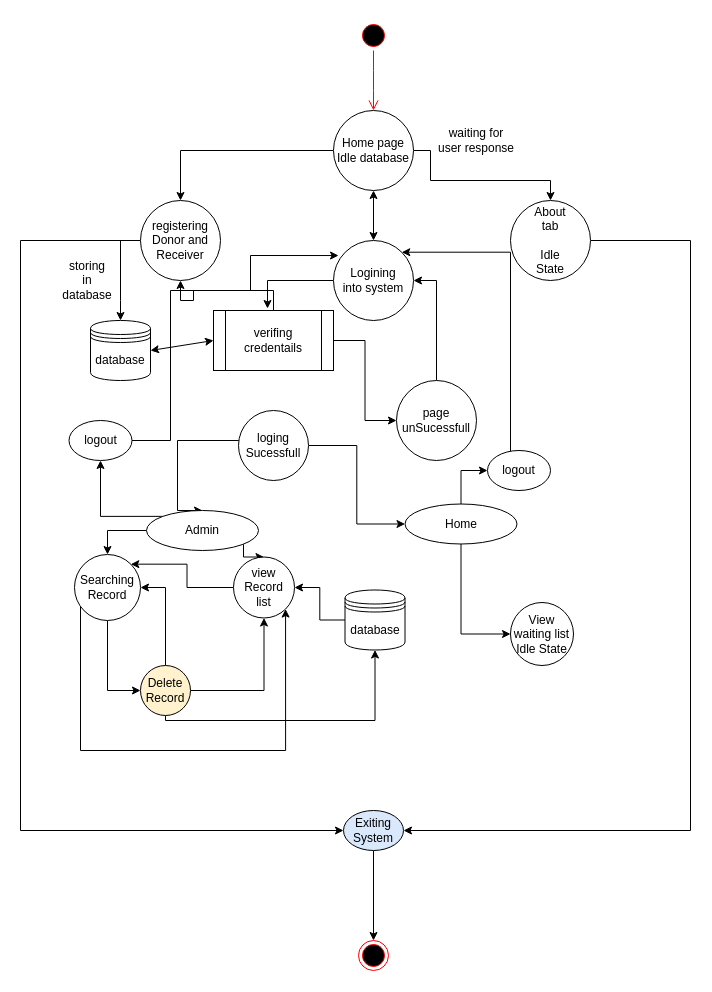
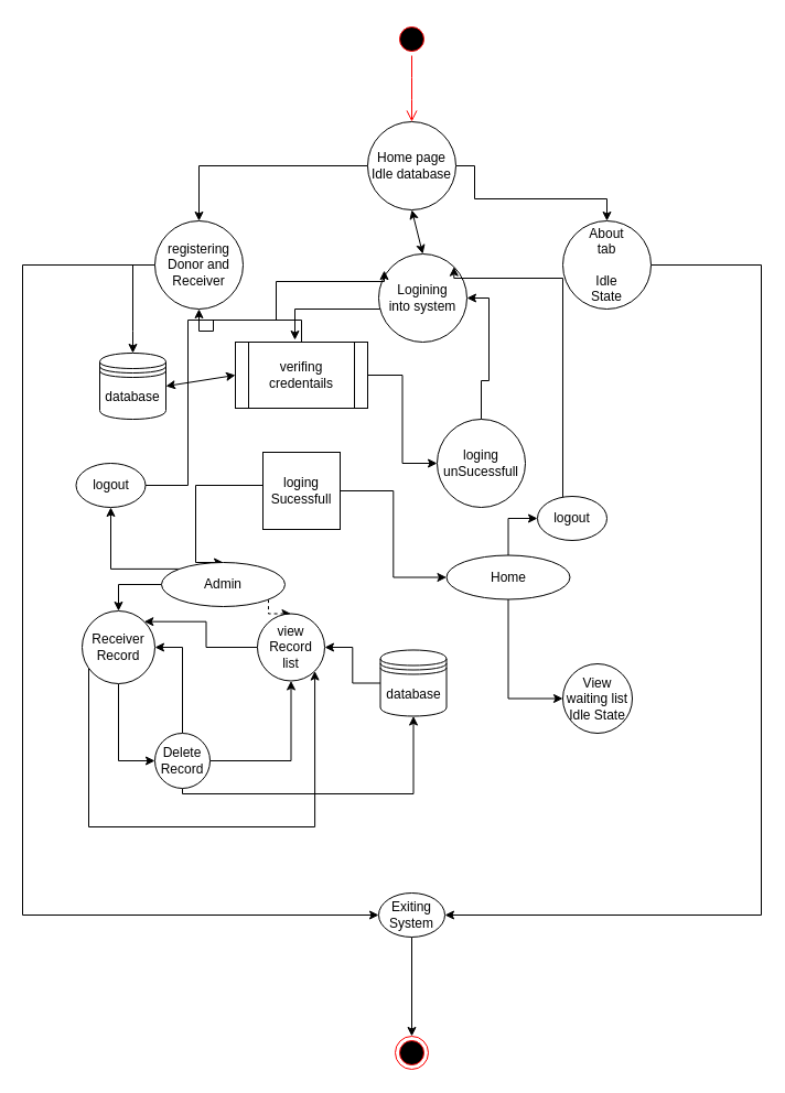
- <mxCell id="7" value="waiting for user response" style="text;html=1;strokeColor=none;fillColor=none;align=center;verticalAlign=middle;whiteSpace=wrap;rounded=0;" vertex="1" parent="1"><mxGeometry x="436" y="120" width="80" height="40" as="geometry" /></mxCell>
- <mxCell id="24" value="&lt;div&gt;storing&lt;/div&gt;&lt;div&gt;in database&lt;br&gt;&lt;/div&gt;" style="text;html=1;strokeColor=none;fillColor=none;align=center;verticalAlign=middle;whiteSpace=wrap;rounded=0;" vertex="1" parent="1"><mxGeometry x="67" y="270" width="40" height="20" as="geometry" /></mxCell>
- <mxCell id="12" value="&lt;div&gt;Logining&lt;/div&gt;&lt;div&gt;into system&lt;br&gt;&lt;/div&gt;" style="ellipse;whiteSpace=wrap;html=1;aspect=fixed;" vertex="1" parent="1"><mxGeometry x="333" y="240" width="80" height="80" as="geometry" /></mxCell>
+ <mxCell id="12" value="&lt;div&gt;Logining&lt;/div&gt;&lt;div&gt;into system&lt;br&gt;&lt;/div&gt;" style="ellipse;whiteSpace=wrap;html=1;aspect=fixed;" vertex="1" parent="1"><mxGeometry x="343" y="230" width="80" height="80" as="geometry" /></mxCell>
- <mxCell id="19" value="&lt;div&gt;page &lt;br&gt;&lt;/div&gt;&lt;div&gt;unSucessfull&lt;br&gt;&lt;/div&gt;" style="ellipse;whiteSpace=wrap;html=1;aspect=fixed;" vertex="1" parent="1"><mxGeometry x="396" y="380" width="80" height="80" as="geometry" /></mxCell>
+ <mxCell id="19" value="&lt;div&gt;loging &lt;br&gt;&lt;/div&gt;&lt;div&gt;unSucessfull&lt;br&gt;&lt;/div&gt;" style="ellipse;whiteSpace=wrap;html=1;aspect=fixed;" vertex="1" parent="1"><mxGeometry x="396" y="380" width="80" height="80" as="geometry" /></mxCell>
- <mxCell id="17" value="&lt;div&gt;loging &lt;br&gt;&lt;/div&gt;&lt;div&gt;Sucessfull&lt;br&gt;&lt;/div&gt;" style="ellipse;whiteSpace=wrap;html=1;aspect=fixed;" vertex="1" parent="1"><mxGeometry x="238" y="410" width="70" height="70" as="geometry" /></mxCell>
+ <mxCell id="17" value="&lt;div&gt;loging &lt;br&gt;&lt;/div&gt;&lt;div&gt;Sucessfull&lt;br&gt;&lt;/div&gt;" style="whiteSpace=wrap;html=1;aspect=fixed;rounded=0;" vertex="1" parent="1"><mxGeometry x="238" y="410" width="70" height="70" as="geometry" /></mxCell>
- <mxCell id="33" style="edgeStyle=orthogonalEdgeStyle;rounded=0;orthogonalLoop=1;jettySize=auto;html=1;entryX=0.5;entryY=0;entryDx=0;entryDy=0;" edge="1" parent="1" source="35" target="40"><mxGeometry relative="1" as="geometry"><Array as="points"><mxPoint x="243" y="530" /></Array></mxGeometry></mxCell>
+ <mxCell id="33" style="edgeStyle=orthogonalEdgeStyle;rounded=0;orthogonalLoop=1;jettySize=auto;html=1;entryX=0.5;entryY=0;entryDx=0;entryDy=0;dashed=1;" edge="1" parent="1" source="35" target="40"><mxGeometry relative="1" as="geometry"><Array as="points"><mxPoint x="243" y="530" /></Array></mxGeometry></mxCell>
- <mxCell id="38" value="&lt;div&gt;Searching&lt;/div&gt;&lt;div&gt;Record&lt;br&gt;&lt;/div&gt;" style="ellipse;whiteSpace=wrap;html=1;aspect=fixed;" vertex="1" parent="1"><mxGeometry x="74" y="554" width="66" height="66" as="geometry" /></mxCell>
+ <mxCell id="38" value="&lt;div&gt;Receiver&lt;/div&gt;&lt;div&gt;Record&lt;br&gt;&lt;/div&gt;" style="ellipse;whiteSpace=wrap;html=1;aspect=fixed;" vertex="1" parent="1"><mxGeometry x="74" y="554" width="66" height="66" as="geometry" /></mxCell>
- <mxCell id="44" value="&lt;div&gt;Delete&lt;/div&gt;&lt;div&gt;Record&lt;br&gt;&lt;/div&gt;" style="ellipse;whiteSpace=wrap;html=1;aspect=fixed;fillColor=#fff2cc;" vertex="1" parent="1"><mxGeometry x="140" y="665" width="50" height="50" as="geometry" /></mxCell>
+ <mxCell id="44" value="&lt;div&gt;Delete&lt;/div&gt;&lt;div&gt;Record&lt;br&gt;&lt;/div&gt;" style="ellipse;whiteSpace=wrap;html=1;aspect=fixed;" vertex="1" parent="1"><mxGeometry x="140" y="665" width="50" height="50" as="geometry" /></mxCell>
- <mxCell id="21" value="&lt;div&gt;&lt;br&gt;&lt;/div&gt;&lt;div&gt;Exiting&lt;/div&gt;&lt;div&gt;System&lt;br&gt;&lt;/div&gt;&lt;div&gt;&lt;br&gt;&lt;/div&gt;" style="ellipse;whiteSpace=wrap;html=1;fillColor=#dae8fc;" vertex="1" parent="1"><mxGeometry x="343" y="810" width="60" height="40" as="geometry" /></mxCell>
+ <mxCell id="21" value="&lt;div&gt;&lt;br&gt;&lt;/div&gt;&lt;div&gt;Exiting&lt;/div&gt;&lt;div&gt;System&lt;br&gt;&lt;/div&gt;&lt;div&gt;&lt;br&gt;&lt;/div&gt;" style="ellipse;whiteSpace=wrap;html=1;" vertex="1" parent="1"><mxGeometry x="343" y="810" width="60" height="40" as="geometry" /></mxCell>
